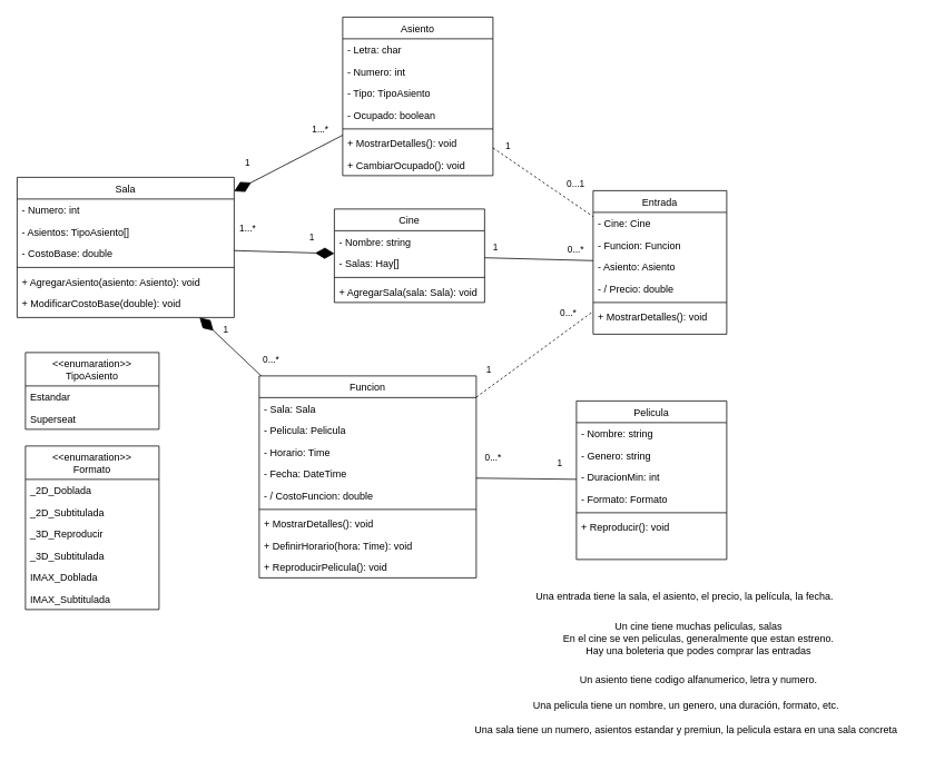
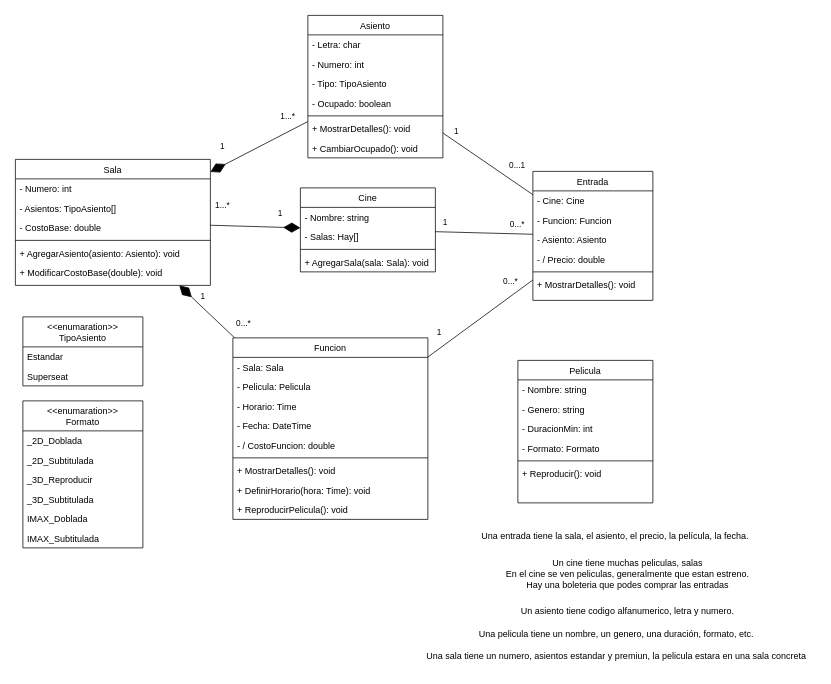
- <mxCell id="55" style="rounded=0;orthogonalLoop=1;jettySize=auto;html=1;endArrow=none;endFill=0;dashed=1;" edge="1" parent="1" source="58" target="39"><mxGeometry relative="1" as="geometry" /></mxCell>
+ <mxCell id="55" style="rounded=0;orthogonalLoop=1;jettySize=auto;html=1;endArrow=none;endFill=0;" edge="1" parent="1" source="58" target="39"><mxGeometry relative="1" as="geometry" /></mxCell>
- <mxCell id="69" value="" style="endArrow=none;html=1;rounded=0;dashed=1;" parent="1" source="29" target="39" edge="1"><mxGeometry width="50" height="50" relative="1" as="geometry"><mxPoint x="680" y="440" as="sourcePoint" /><mxPoint x="730" y="390" as="targetPoint" /></mxGeometry></mxCell>
+ <mxCell id="69" value="" style="endArrow=none;html=1;rounded=0;" parent="1" source="29" target="39" edge="1"><mxGeometry width="50" height="50" relative="1" as="geometry"><mxPoint x="680" y="440" as="sourcePoint" /><mxPoint x="730" y="390" as="targetPoint" /></mxGeometry></mxCell>
- <mxCell id="49" value="" style="endArrow=none;html=1;rounded=0;endFill=0;endSize=11;" parent="1" source="29" target="12" edge="1"><mxGeometry width="50" height="50" relative="1" as="geometry"><mxPoint x="630" y="540" as="sourcePoint" /><mxPoint x="680" y="490" as="targetPoint" /></mxGeometry></mxCell>
- <mxCell id="50" value="1" style="edgeLabel;html=1;align=center;verticalAlign=middle;resizable=0;points=[];" parent="49" vertex="1" connectable="0"><mxGeometry x="0.772" y="-1" relative="1" as="geometry"><mxPoint x="-6" y="-21" as="offset" /></mxGeometry></mxCell>
- <mxCell id="51" value="0...*" style="edgeLabel;html=1;align=center;verticalAlign=middle;resizable=0;points=[];" parent="49" vertex="1" connectable="0"><mxGeometry x="-0.751" y="2" relative="1" as="geometry"><mxPoint x="4" y="-23" as="offset" /></mxGeometry></mxCell>
